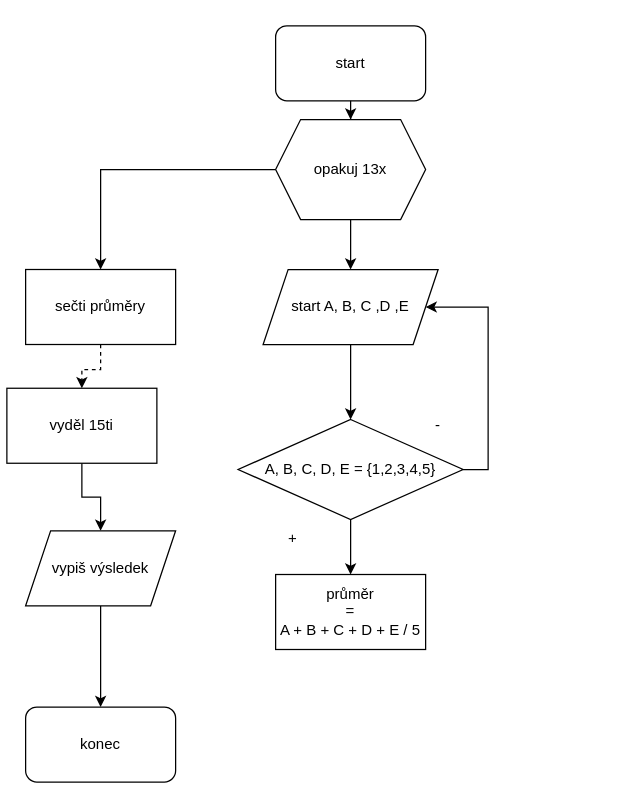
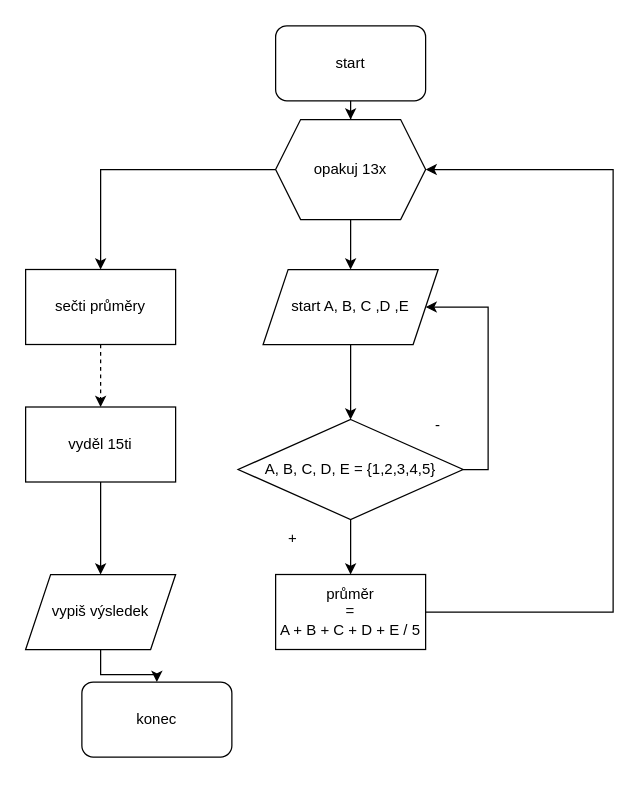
+ <mxCell id="10" style="edgeStyle=orthogonalEdgeStyle;rounded=0;orthogonalLoop=1;jettySize=auto;html=1;entryX=1;entryY=0.5;entryDx=0;entryDy=0;" edge="1" parent="1" source="11" target="15"><mxGeometry relative="1" as="geometry"><Array as="points"><mxPoint x="490" y="489" /><mxPoint x="490" y="135" /></Array></mxGeometry></mxCell>
- <mxCell id="19" value="vyděl 15ti" style="rounded=0;whiteSpace=wrap;html=1;" vertex="1" parent="1"><mxGeometry x="5" y="310" width="120" height="60" as="geometry" /></mxCell>
+ <mxCell id="19" value="vyděl 15ti" style="rounded=0;whiteSpace=wrap;html=1;" vertex="1" parent="1"><mxGeometry x="20" y="325" width="120" height="60" as="geometry" /></mxCell>
- <mxCell id="21" value="vypiš výsledek" style="shape=parallelogram;perimeter=parallelogramPerimeter;whiteSpace=wrap;html=1;fixedSize=1;" vertex="1" parent="1"><mxGeometry x="20" y="424" width="120" height="60" as="geometry" /></mxCell>
+ <mxCell id="21" value="vypiš výsledek" style="shape=parallelogram;perimeter=parallelogramPerimeter;whiteSpace=wrap;html=1;fixedSize=1;" vertex="1" parent="1"><mxGeometry x="20" y="459" width="120" height="60" as="geometry" /></mxCell>
- <mxCell id="22" value="konec" style="rounded=1;whiteSpace=wrap;html=1;" vertex="1" parent="1"><mxGeometry x="20" y="565" width="120" height="60" as="geometry" /></mxCell>
+ <mxCell id="22" value="konec" style="rounded=1;whiteSpace=wrap;html=1;" vertex="1" parent="1"><mxGeometry x="65" y="545" width="120" height="60" as="geometry" /></mxCell>
